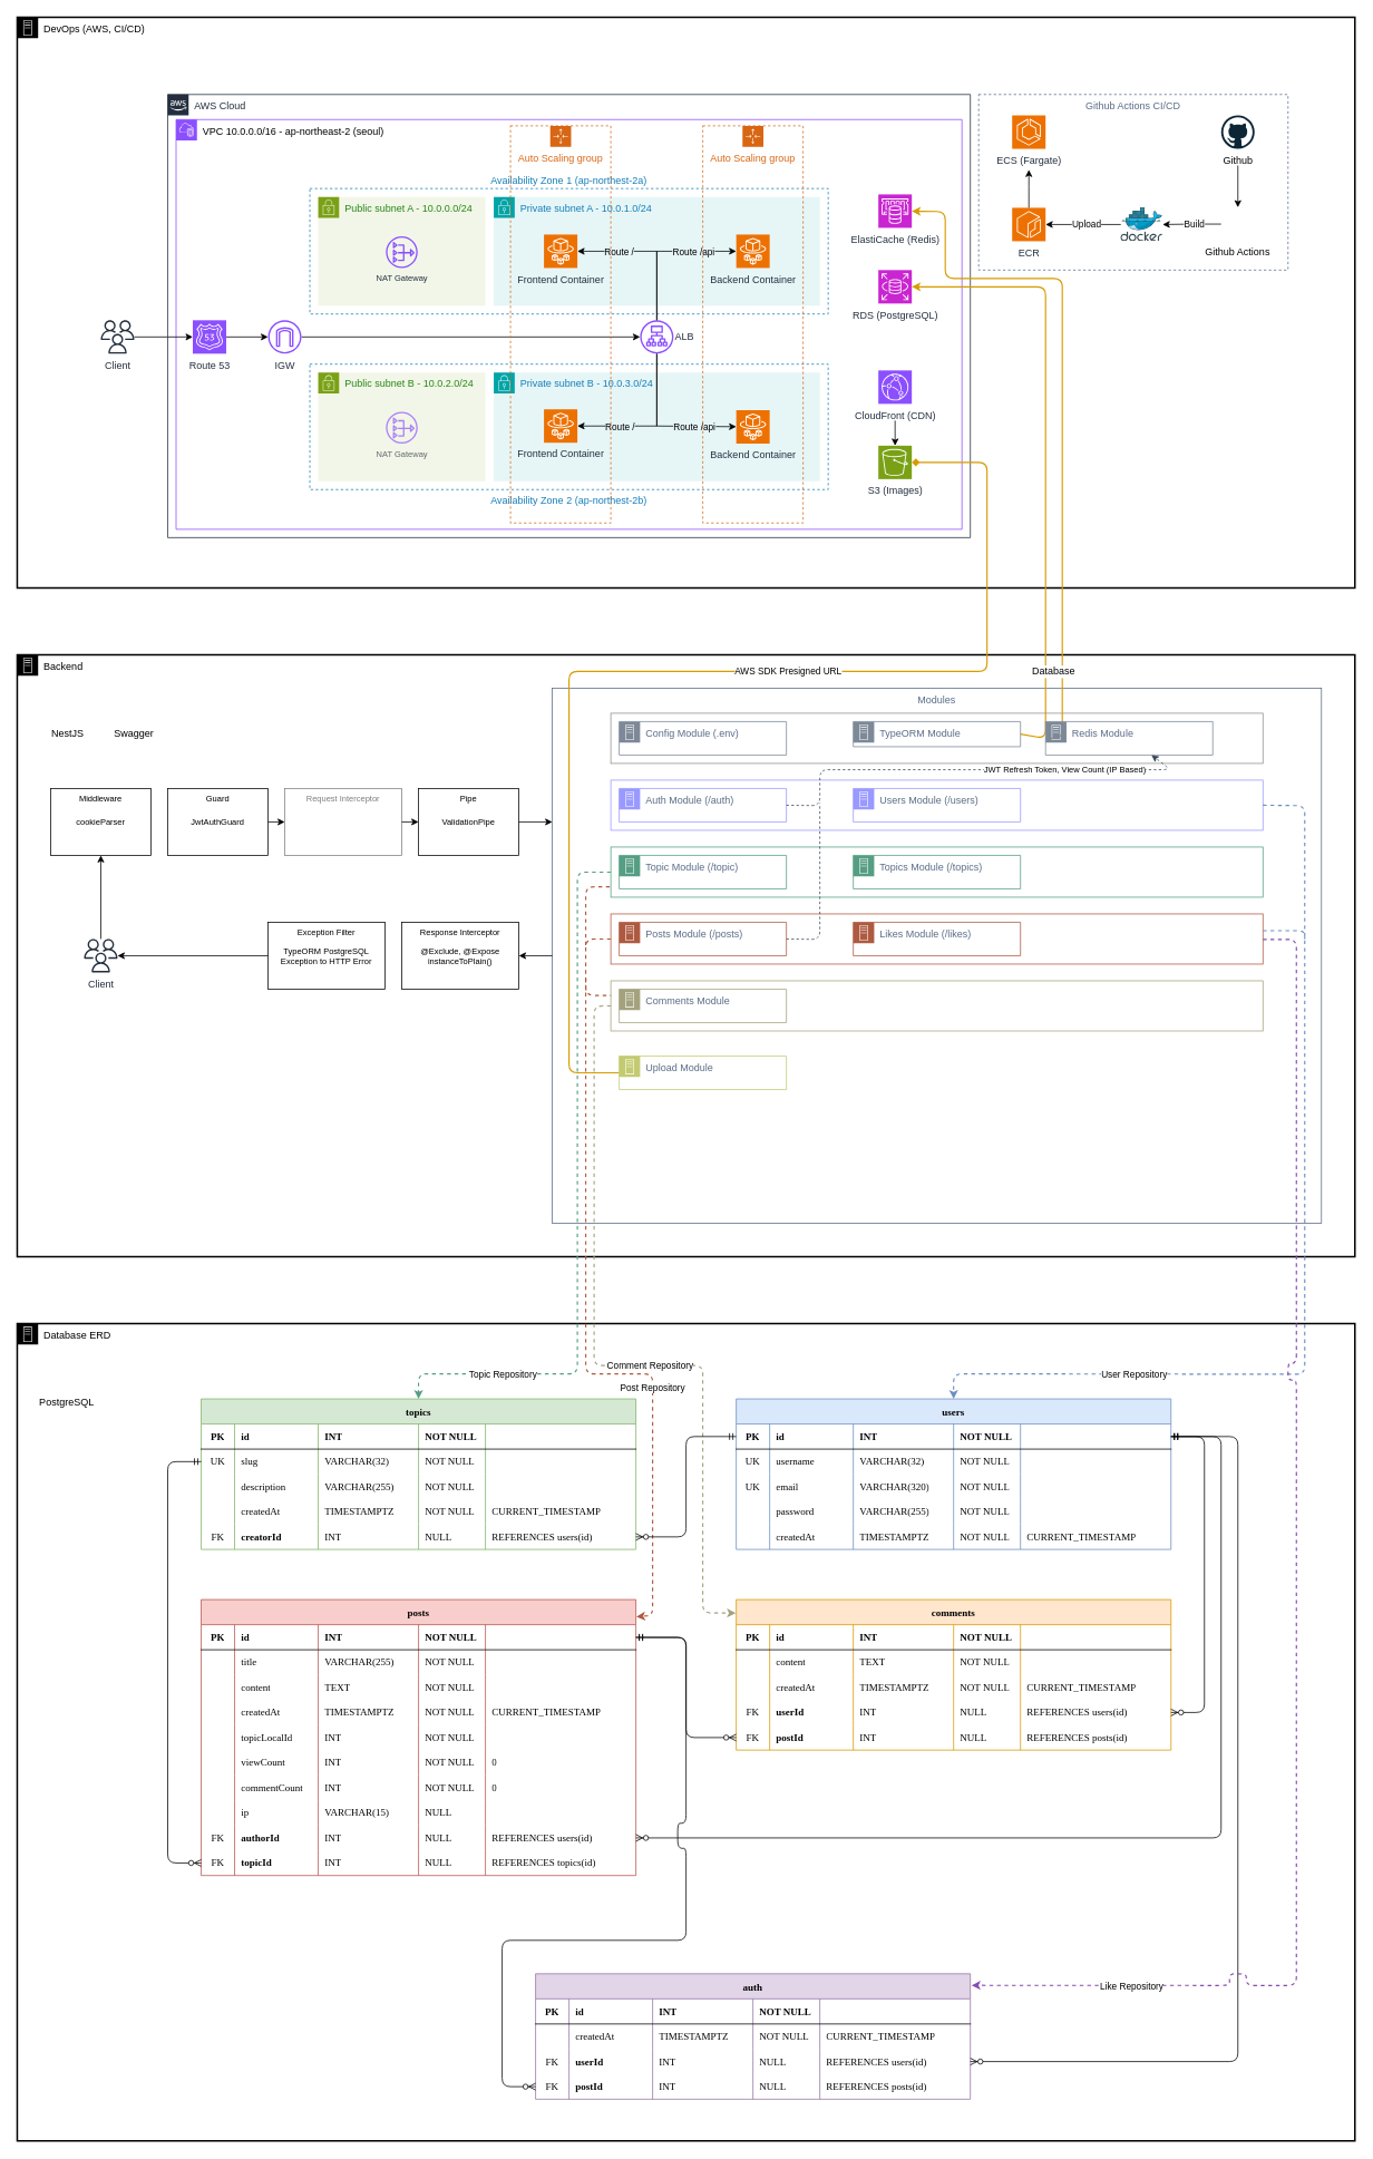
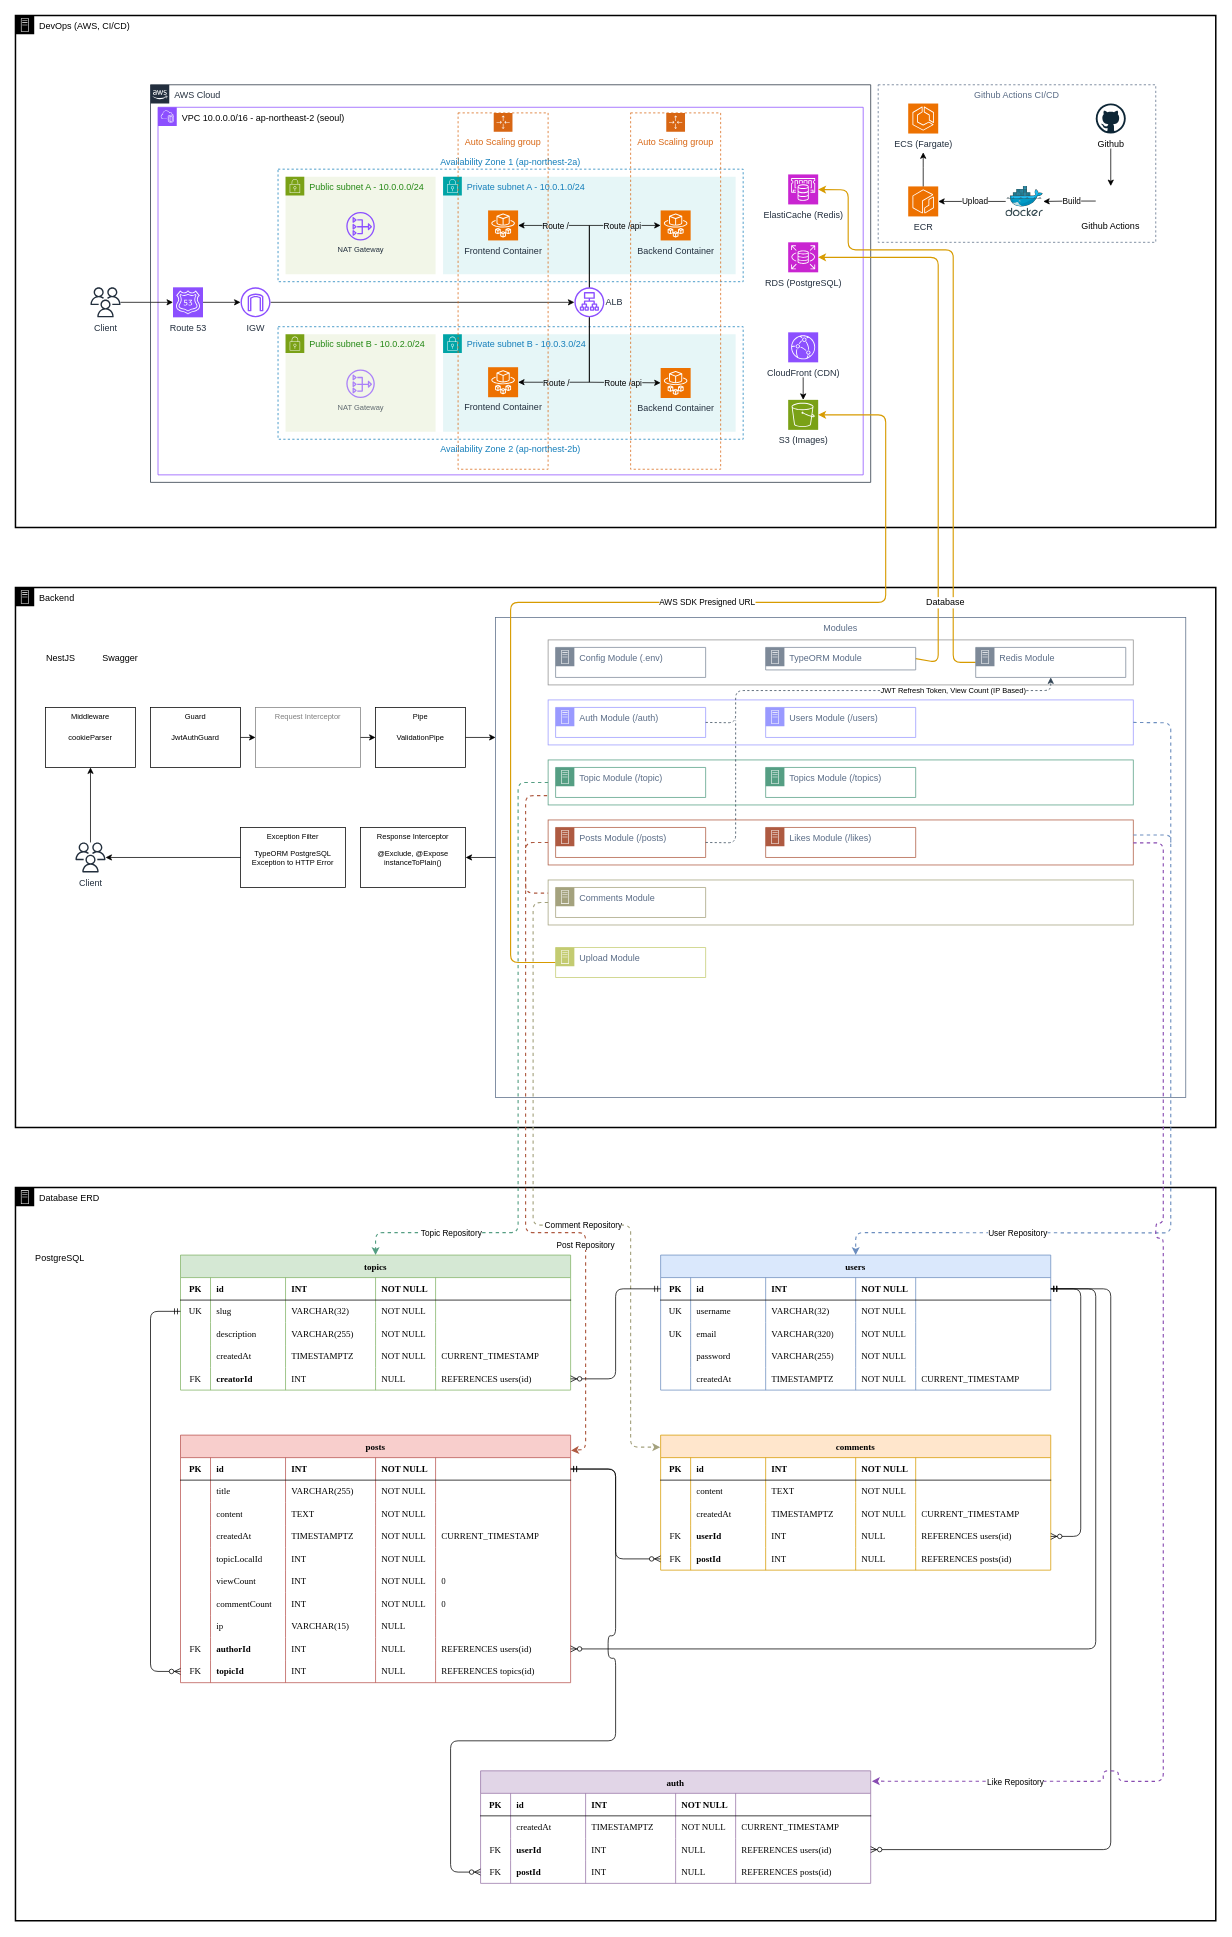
- <mxCell id="62" value="" style="endArrow=diamond;html=1;rounded=1;exitX=0;exitY=0.5;exitDx=0;exitDy=0;curved=0;fillColor=#ffe6cc;strokeColor=#d79b00;strokeWidth=1.5;" parent="1" source="74" target="52" edge="1"><mxGeometry width="50" height="50" relative="1" as="geometry"><mxPoint x="1030" y="1222.5" as="sourcePoint" /><mxPoint x="1080" y="1172.5" as="targetPoint" /><Array as="points"><mxPoint x="680" y="1282.5" /><mxPoint x="680" y="802.5" /><mxPoint x="1180" y="802.5" /><mxPoint x="1180" y="552.5" /></Array></mxGeometry></mxCell>
+ <mxCell id="62" value="" style="endArrow=classic;html=1;rounded=1;exitX=0;exitY=0.5;exitDx=0;exitDy=0;curved=0;fillColor=#ffe6cc;strokeColor=#d79b00;strokeWidth=1.5;" parent="1" source="74" target="52" edge="1"><mxGeometry width="50" height="50" relative="1" as="geometry"><mxPoint x="1030" y="1222.5" as="sourcePoint" /><mxPoint x="1080" y="1172.5" as="targetPoint" /><Array as="points"><mxPoint x="680" y="1282.5" /><mxPoint x="680" y="802.5" /><mxPoint x="1180" y="802.5" /><mxPoint x="1180" y="552.5" /></Array></mxGeometry></mxCell>
- <mxCell id="67" value="Redis Module" style="points=[[0,0],[0.25,0],[0.5,0],[0.75,0],[1,0],[1,0.25],[1,0.5],[1,0.75],[1,1],[0.75,1],[0.5,1],[0.25,1],[0,1],[0,0.75],[0,0.5],[0,0.25]];outlineConnect=0;gradientColor=none;html=1;whiteSpace=wrap;fontSize=12;fontStyle=0;container=1;pointerEvents=0;collapsible=0;recursiveResize=0;shape=mxgraph.aws4.group;grIcon=mxgraph.aws4.group_on_premise;strokeColor=#7D8998;fillColor=none;verticalAlign=top;align=left;spacingLeft=30;fontColor=#5A6C86;dashed=0;" parent="1" vertex="1"><mxGeometry x="1250" y="862.5" width="200" height="40" as="geometry" /></mxCell>
+ <mxCell id="67" value="Redis Module" style="points=[[0,0],[0.25,0],[0.5,0],[0.75,0],[1,0],[1,0.25],[1,0.5],[1,0.75],[1,1],[0.75,1],[0.5,1],[0.25,1],[0,1],[0,0.75],[0,0.5],[0,0.25]];outlineConnect=0;gradientColor=none;html=1;whiteSpace=wrap;fontSize=12;fontStyle=0;container=1;pointerEvents=0;collapsible=0;recursiveResize=0;shape=mxgraph.aws4.group;grIcon=mxgraph.aws4.group_on_premise;strokeColor=#7D8998;fillColor=none;verticalAlign=top;align=left;spacingLeft=30;fontColor=#5A6C86;dashed=0;" parent="1" vertex="1"><mxGeometry x="1300" y="862.5" width="200" height="40" as="geometry" /></mxCell>
